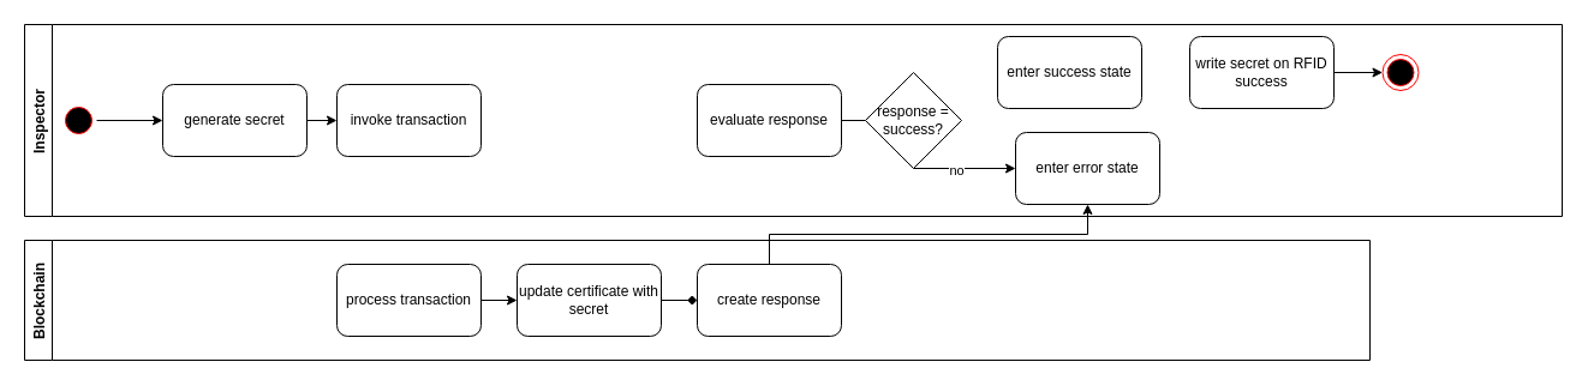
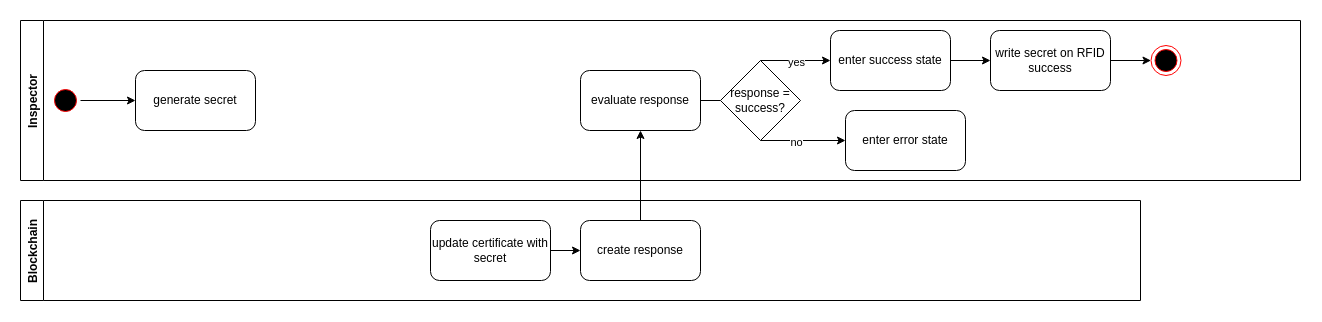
+ <mxCell id="8" style="edgeStyle=orthogonalEdgeStyle;rounded=0;orthogonalLoop=1;jettySize=auto;html=1;exitX=0.5;exitY=0;exitDx=0;exitDy=0;strokeColor=#000000;" parent="2" source="12" target="14" edge="1"><mxGeometry relative="1" as="geometry"><Array as="points"><mxPoint x="770" y="40" /><mxPoint x="770" y="40" /></Array></mxGeometry></mxCell>
+ <mxCell id="9" value="yes" style="edgeLabel;html=1;align=center;verticalAlign=middle;resizable=0;points=[];" parent="8" vertex="1" connectable="0"><mxGeometry y="-1" relative="1" as="geometry"><mxPoint as="offset" /></mxGeometry></mxCell>
+ <mxCell id="13" style="edgeStyle=orthogonalEdgeStyle;rounded=0;orthogonalLoop=1;jettySize=auto;html=1;exitX=1;exitY=0.5;exitDx=0;exitDy=0;" parent="2" source="14" target="17" edge="1"><mxGeometry relative="1" as="geometry" /></mxCell>
- <mxCell id="3" style="edgeStyle=orthogonalEdgeStyle;rounded=0;orthogonalLoop=1;jettySize=auto;html=1;exitX=1;exitY=0.5;exitDx=0;exitDy=0;entryX=0;entryY=0.5;entryDx=0;entryDy=0;" parent="2" source="4" target="5" edge="1"><mxGeometry relative="1" as="geometry" /></mxCell>
- <mxCell id="5" value="invoke transaction" style="rounded=1;whiteSpace=wrap;html=1;" parent="2" vertex="1"><mxGeometry x="260" y="50" width="120" height="60" as="geometry" /></mxCell>
- <mxCell id="27" style="edgeStyle=orthogonalEdgeStyle;rounded=0;orthogonalLoop=1;jettySize=auto;html=1;exitX=0.5;exitY=0;exitDx=0;exitDy=0;strokeColor=#000000;" parent="1" source="24" target="15" edge="1"><mxGeometry relative="1" as="geometry" /></mxCell>
+ <mxCell id="27" style="edgeStyle=orthogonalEdgeStyle;rounded=0;orthogonalLoop=1;jettySize=auto;html=1;exitX=0.5;exitY=0;exitDx=0;exitDy=0;entryX=0.5;entryY=1;entryDx=0;entryDy=0;strokeColor=#000000;" parent="1" source="24" target="7" edge="1"><mxGeometry relative="1" as="geometry" /></mxCell>
- <mxCell id="23" value="process transaction" style="rounded=1;whiteSpace=wrap;html=1;" parent="21" vertex="1"><mxGeometry x="260" y="20" width="120" height="60" as="geometry" /></mxCell>
- <mxCell id="22" style="edgeStyle=orthogonalEdgeStyle;rounded=0;orthogonalLoop=1;jettySize=auto;html=1;exitX=1;exitY=0.5;exitDx=0;exitDy=0;entryX=0;entryY=0.5;entryDx=0;entryDy=0;strokeColor=#000000;" parent="21" source="23" target="26" edge="1"><mxGeometry relative="1" as="geometry" /></mxCell>
- <mxCell id="25" style="edgeStyle=orthogonalEdgeStyle;rounded=0;orthogonalLoop=1;jettySize=auto;html=1;exitX=1;exitY=0.5;exitDx=0;exitDy=0;entryX=0;entryY=0.5;entryDx=0;entryDy=0;strokeColor=#000000;endArrow=diamond;" parent="21" source="26" target="24" edge="1"><mxGeometry relative="1" as="geometry" /></mxCell>
+ <mxCell id="25" style="edgeStyle=orthogonalEdgeStyle;rounded=0;orthogonalLoop=1;jettySize=auto;html=1;exitX=1;exitY=0.5;exitDx=0;exitDy=0;entryX=0;entryY=0.5;entryDx=0;entryDy=0;strokeColor=#000000;" parent="21" source="26" target="24" edge="1"><mxGeometry relative="1" as="geometry" /></mxCell>
